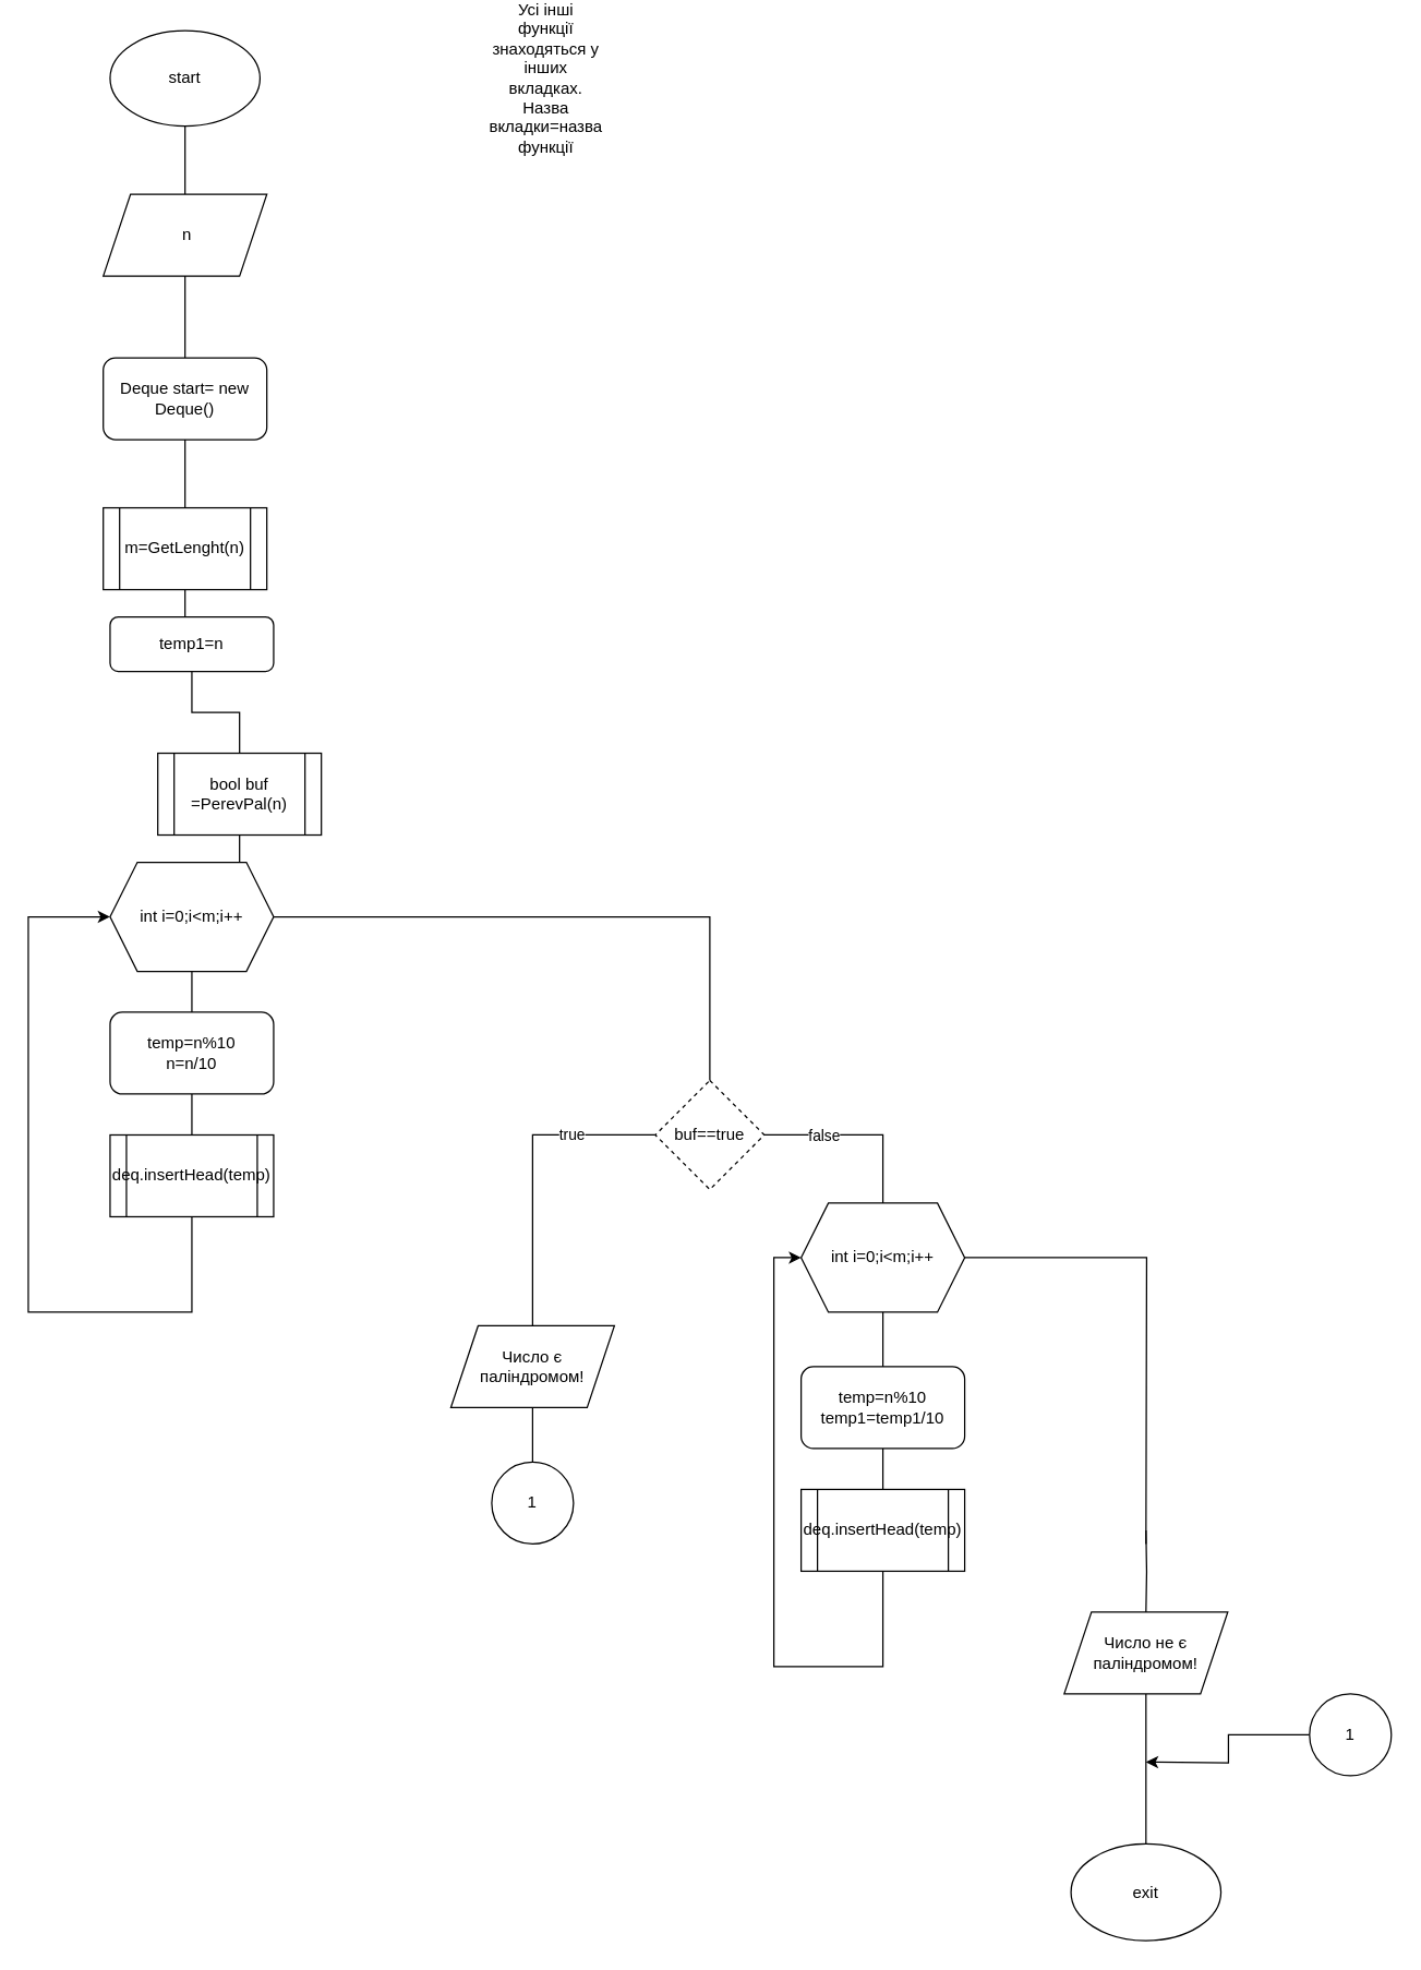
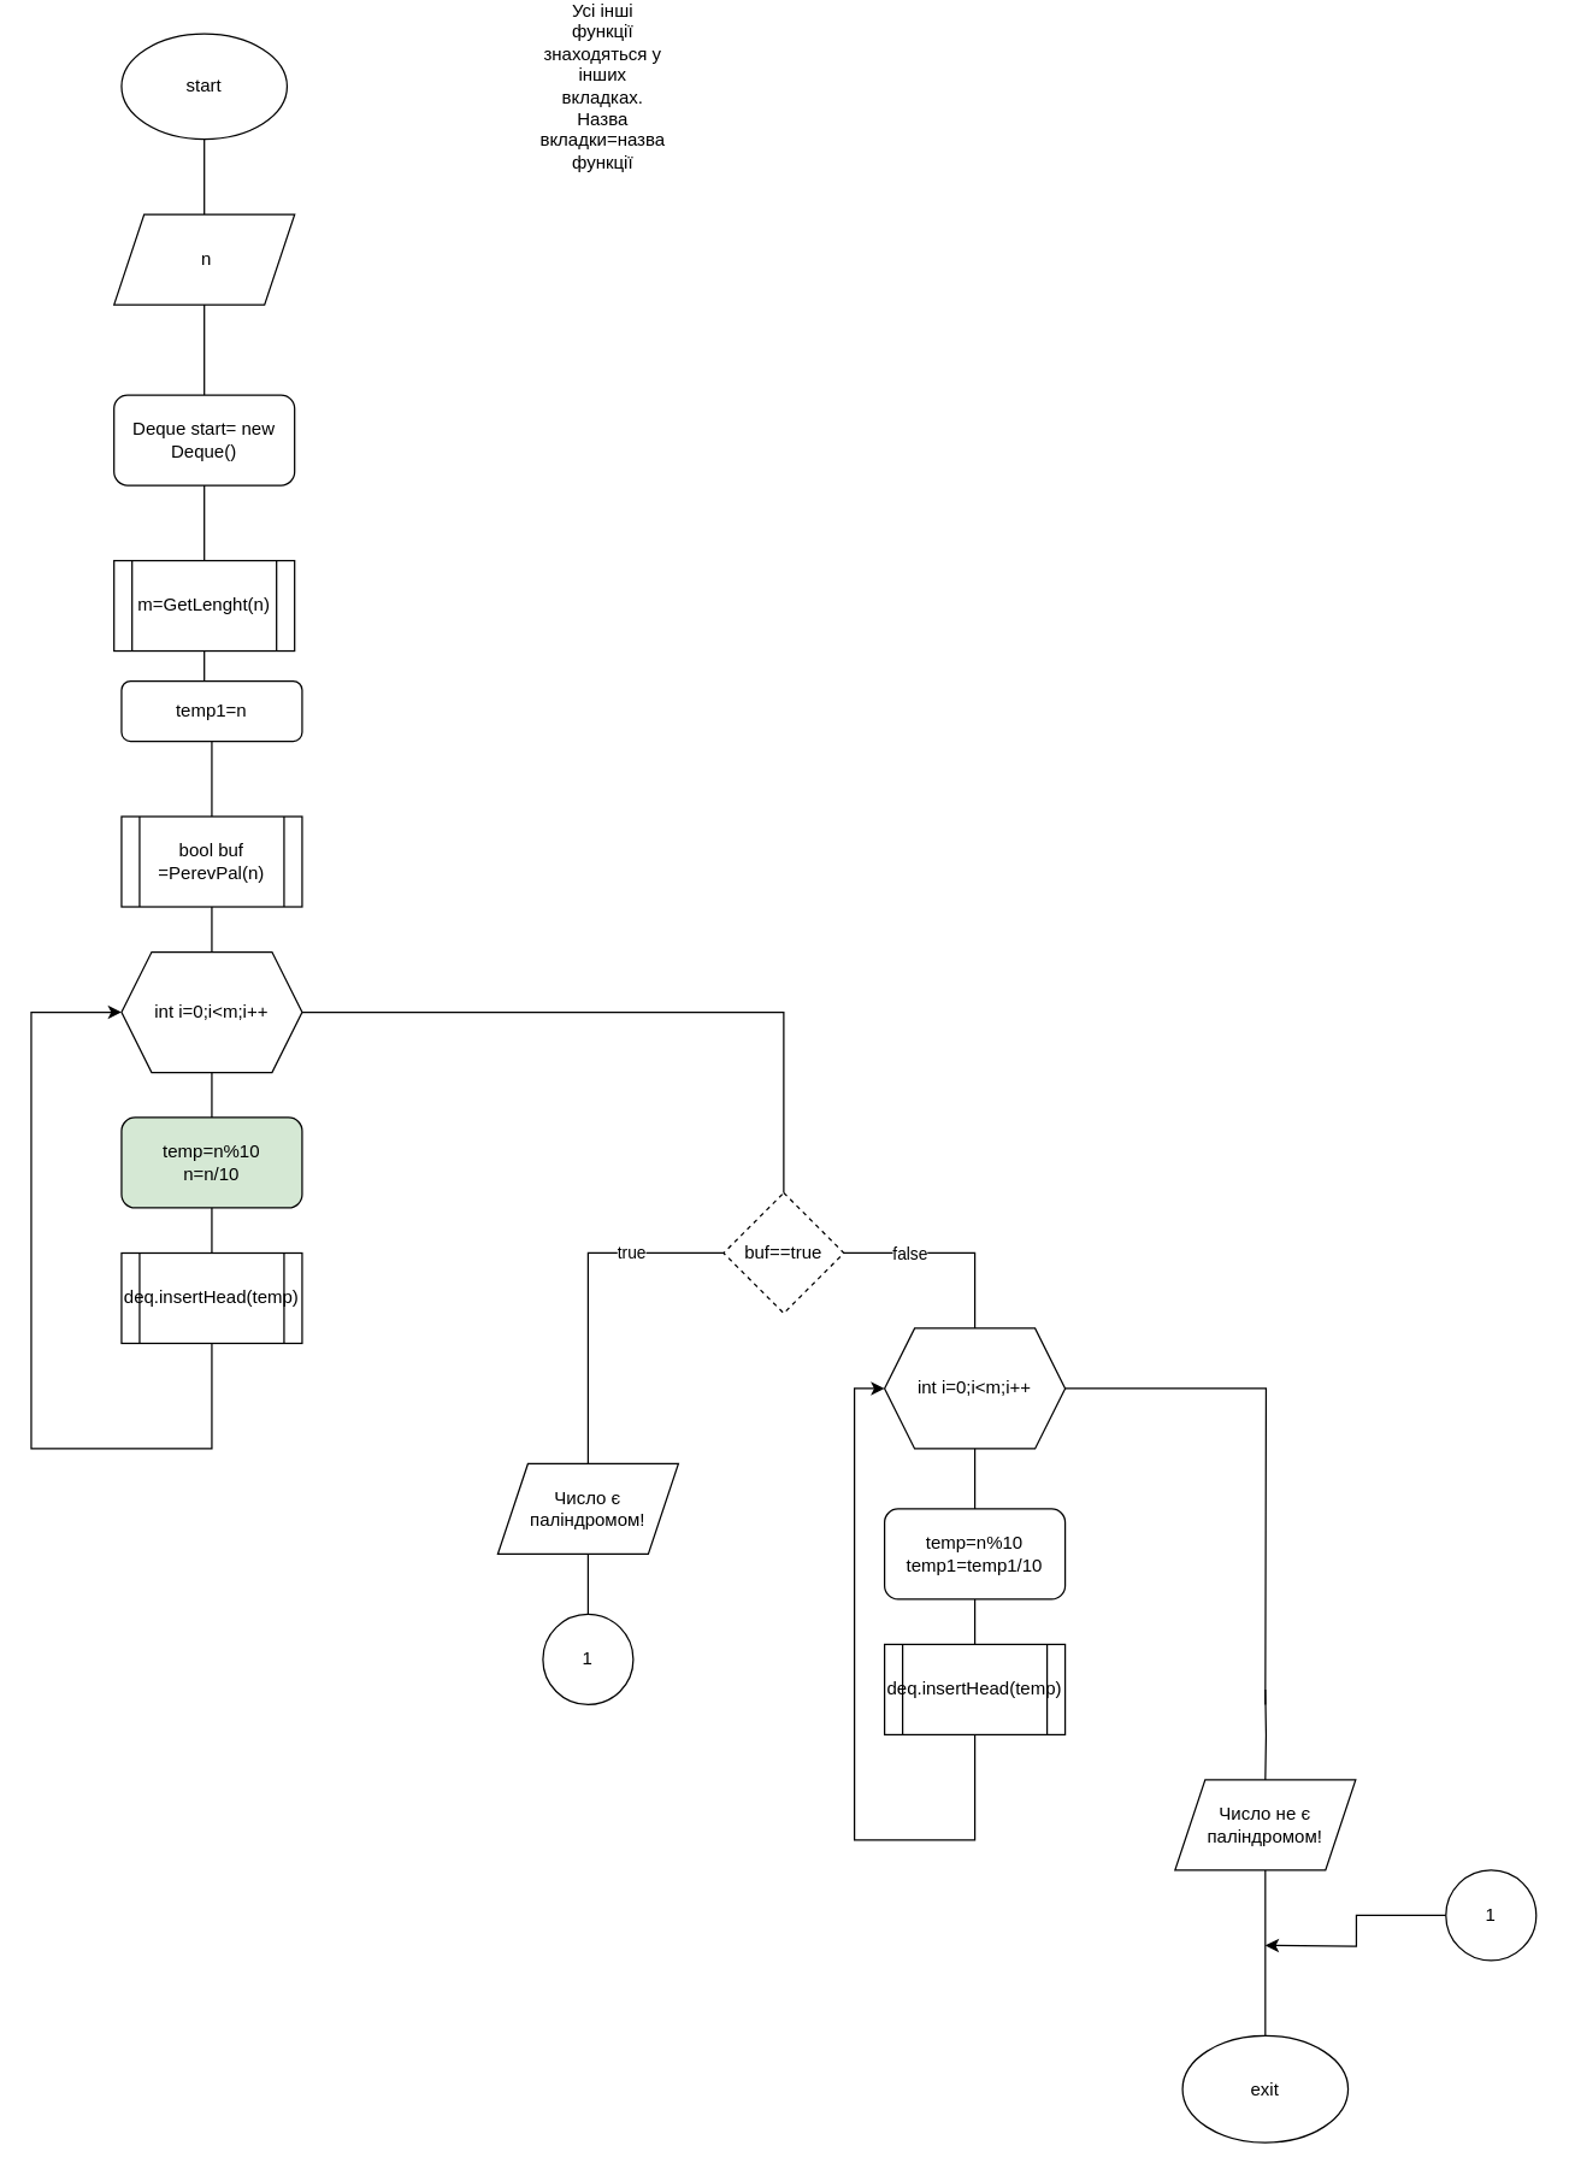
- <mxCell id="10" value="bool buf =PerevPal(n)" style="shape=process;whiteSpace=wrap;html=1;backgroundOutline=1;" vertex="1" parent="1"><mxGeometry x="115" y="550" width="120" height="60" as="geometry" /></mxCell>
+ <mxCell id="10" value="bool buf =PerevPal(n)" style="shape=process;whiteSpace=wrap;html=1;backgroundOutline=1;" vertex="1" parent="1"><mxGeometry x="80" y="540" width="120" height="60" as="geometry" /></mxCell>
- <mxCell id="15" value="temp=n%10&lt;br&gt;n=n/10" style="rounded=1;whiteSpace=wrap;html=1;" vertex="1" parent="1"><mxGeometry x="80" y="740" width="120" height="60" as="geometry" /></mxCell>
+ <mxCell id="15" value="temp=n%10&lt;br&gt;n=n/10" style="rounded=1;whiteSpace=wrap;html=1;fillColor=#d5e8d4;" vertex="1" parent="1"><mxGeometry x="80" y="740" width="120" height="60" as="geometry" /></mxCell>
